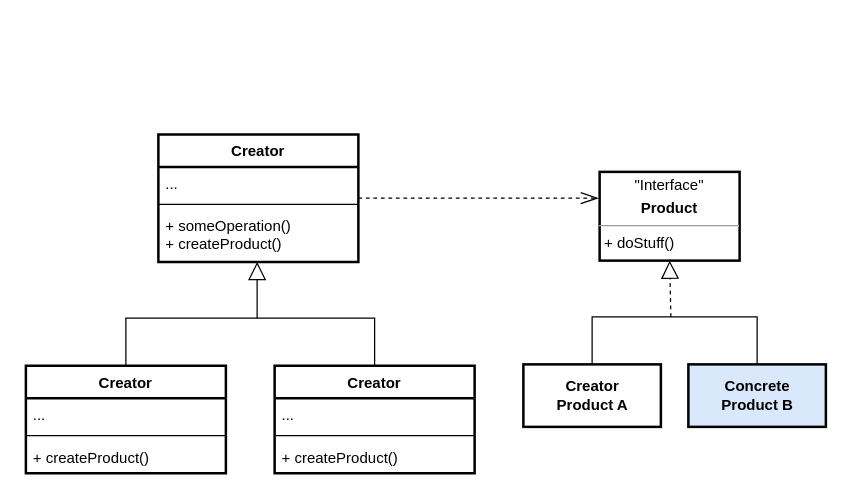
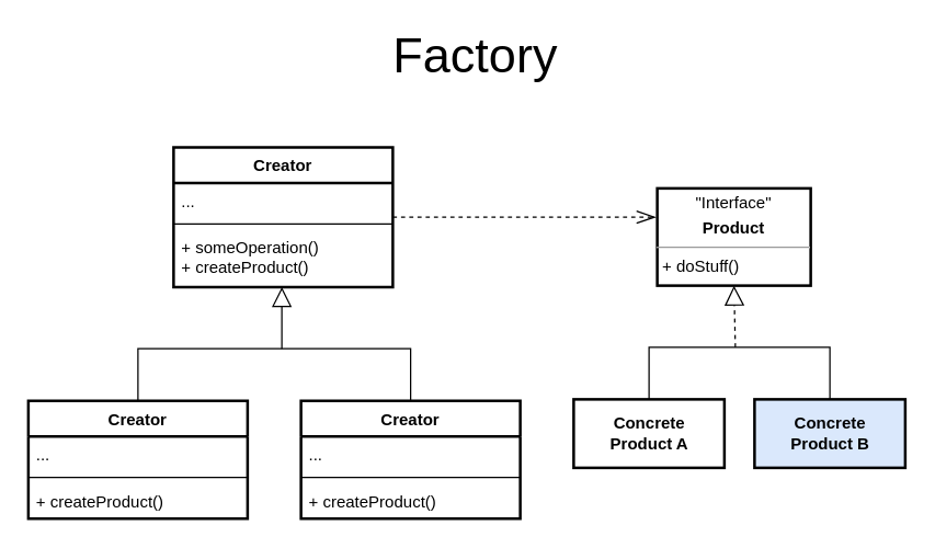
+ <mxCell id="3" value="Factory" style="text;html=1;strokeColor=none;fillColor=none;align=center;verticalAlign=middle;whiteSpace=wrap;rounded=0;fontSize=36;fontStyle=0;spacingTop=0;spacingLeft=0;" parent="1" vertex="1"><mxGeometry x="239" y="20" width="215" height="40" as="geometry" /></mxCell>
- <mxCell id="17" value="&lt;b&gt;Creator&lt;br&gt;Product A&lt;/b&gt;" style="html=1;strokeWidth=2;" vertex="1" parent="1"><mxGeometry x="418" y="291" width="110" height="50" as="geometry" /></mxCell>
+ <mxCell id="17" value="&lt;b&gt;Concrete&lt;br&gt;Product A&lt;/b&gt;" style="html=1;strokeWidth=2;" vertex="1" parent="1"><mxGeometry x="418" y="291" width="110" height="50" as="geometry" /></mxCell>
